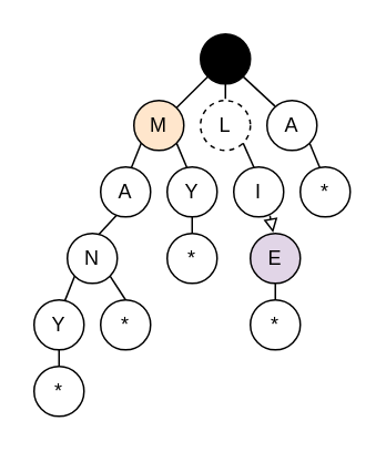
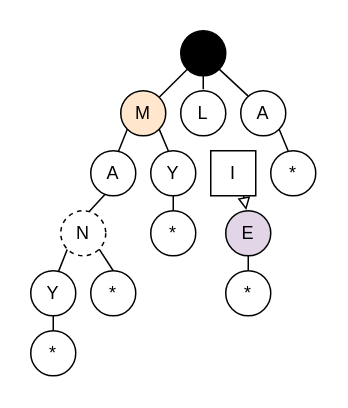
- <mxCell id="3" value="L" style="ellipse;whiteSpace=wrap;html=1;aspect=fixed;fillColor=default;dashed=1;" parent="1" vertex="1"><mxGeometry x="120" y="60" width="30" height="30" as="geometry" /></mxCell>
+ <mxCell id="3" value="L" style="ellipse;whiteSpace=wrap;html=1;aspect=fixed;fillColor=default;" parent="1" vertex="1"><mxGeometry x="120" y="60" width="30" height="30" as="geometry" /></mxCell>
- <mxCell id="2" style="edgeStyle=none;html=1;exitX=1;exitY=1;exitDx=0;exitDy=0;entryX=0.406;entryY=0.011;entryDx=0;entryDy=0;entryPerimeter=0;endArrow=none;endFill=0;" parent="1" source="3" target="18" edge="1"><mxGeometry relative="1" as="geometry" /></mxCell>
- <mxCell id="18" value="I" style="ellipse;whiteSpace=wrap;html=1;aspect=fixed;fillColor=default;" parent="1" vertex="1"><mxGeometry x="140" y="100" width="30" height="30" as="geometry" /></mxCell>
+ <mxCell id="18" value="I" style="whiteSpace=wrap;html=1;aspect=fixed;fillColor=default;rounded=0;" parent="1" vertex="1"><mxGeometry x="140" y="100" width="30" height="30" as="geometry" /></mxCell>
- <mxCell id="22" value="N" style="ellipse;whiteSpace=wrap;html=1;aspect=fixed;" parent="1" vertex="1"><mxGeometry x="40" y="140" width="30" height="30" as="geometry" /></mxCell>
+ <mxCell id="22" value="N" style="ellipse;whiteSpace=wrap;html=1;aspect=fixed;dashed=1;" parent="1" vertex="1"><mxGeometry x="40" y="140" width="30" height="30" as="geometry" /></mxCell>
